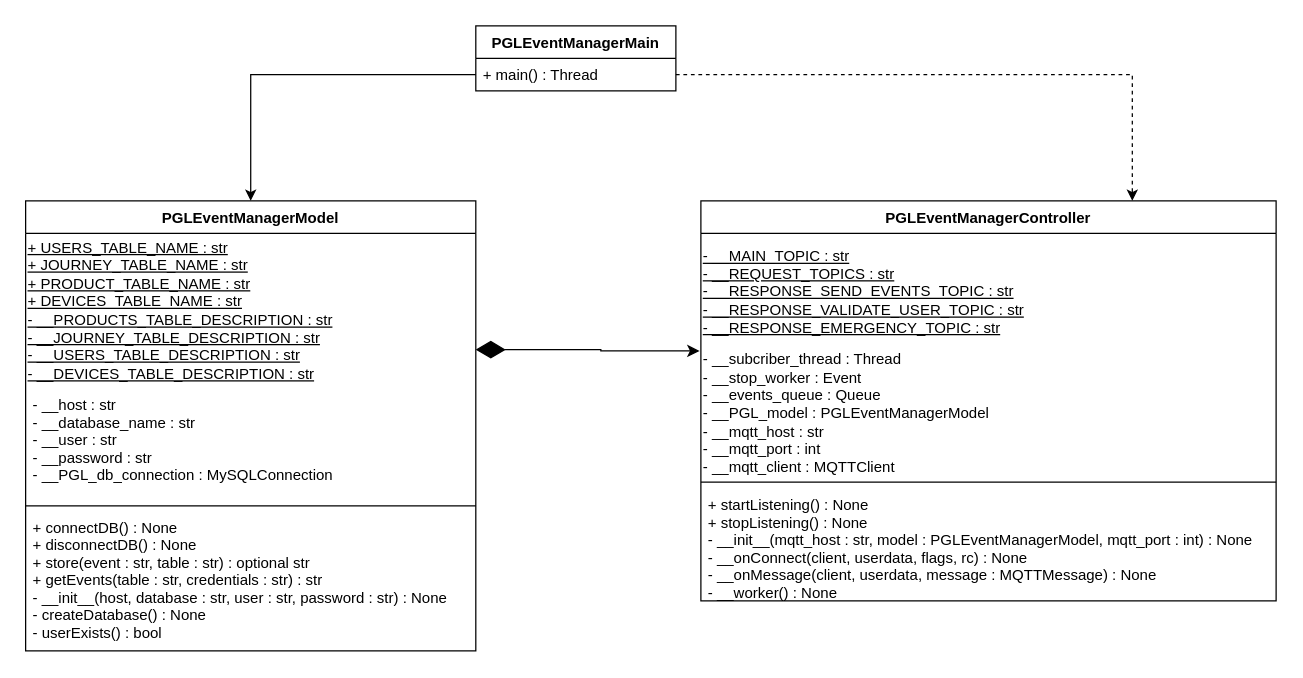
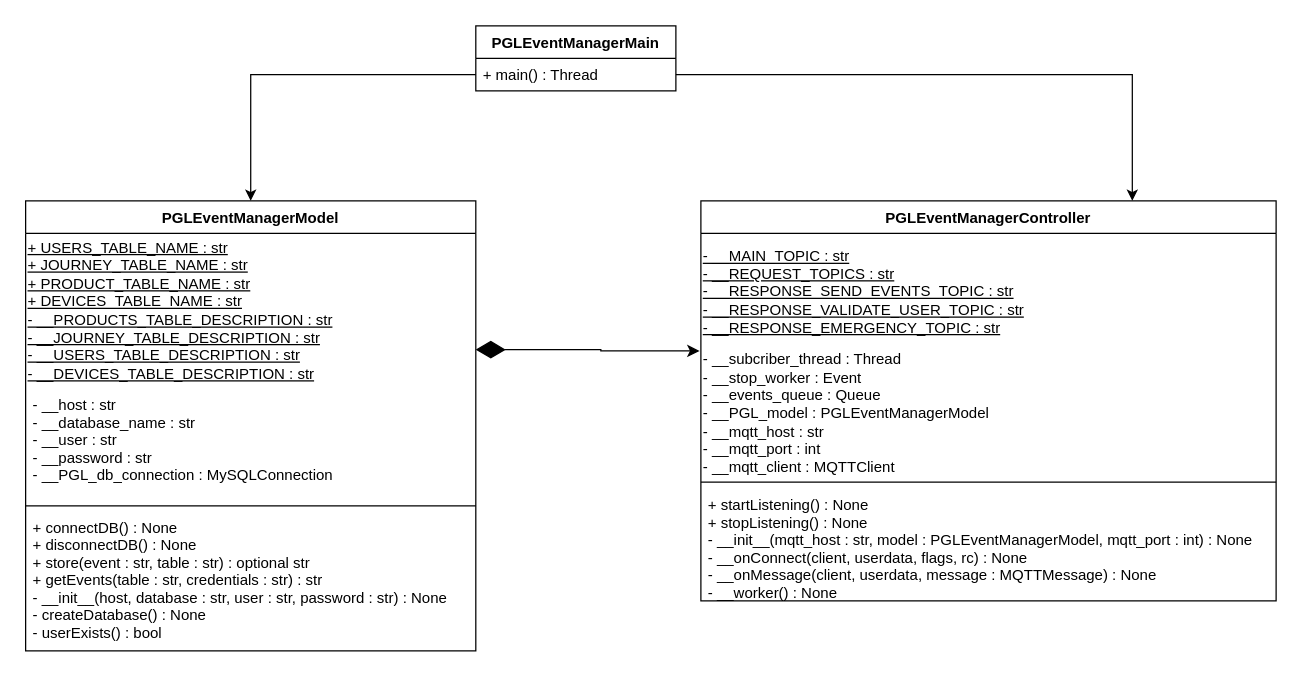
- <mxCell id="16" style="edgeStyle=orthogonalEdgeStyle;rounded=0;orthogonalLoop=1;jettySize=auto;html=1;exitX=1;exitY=0.5;exitDx=0;exitDy=0;entryX=0.75;entryY=0;entryDx=0;entryDy=0;dashed=1;" parent="1" source="3" target="9" edge="1"><mxGeometry relative="1" as="geometry" /></mxCell>
+ <mxCell id="16" style="edgeStyle=orthogonalEdgeStyle;rounded=0;orthogonalLoop=1;jettySize=auto;html=1;exitX=1;exitY=0.5;exitDx=0;exitDy=0;entryX=0.75;entryY=0;entryDx=0;entryDy=0;" parent="1" source="3" target="9" edge="1"><mxGeometry relative="1" as="geometry" /></mxCell>
